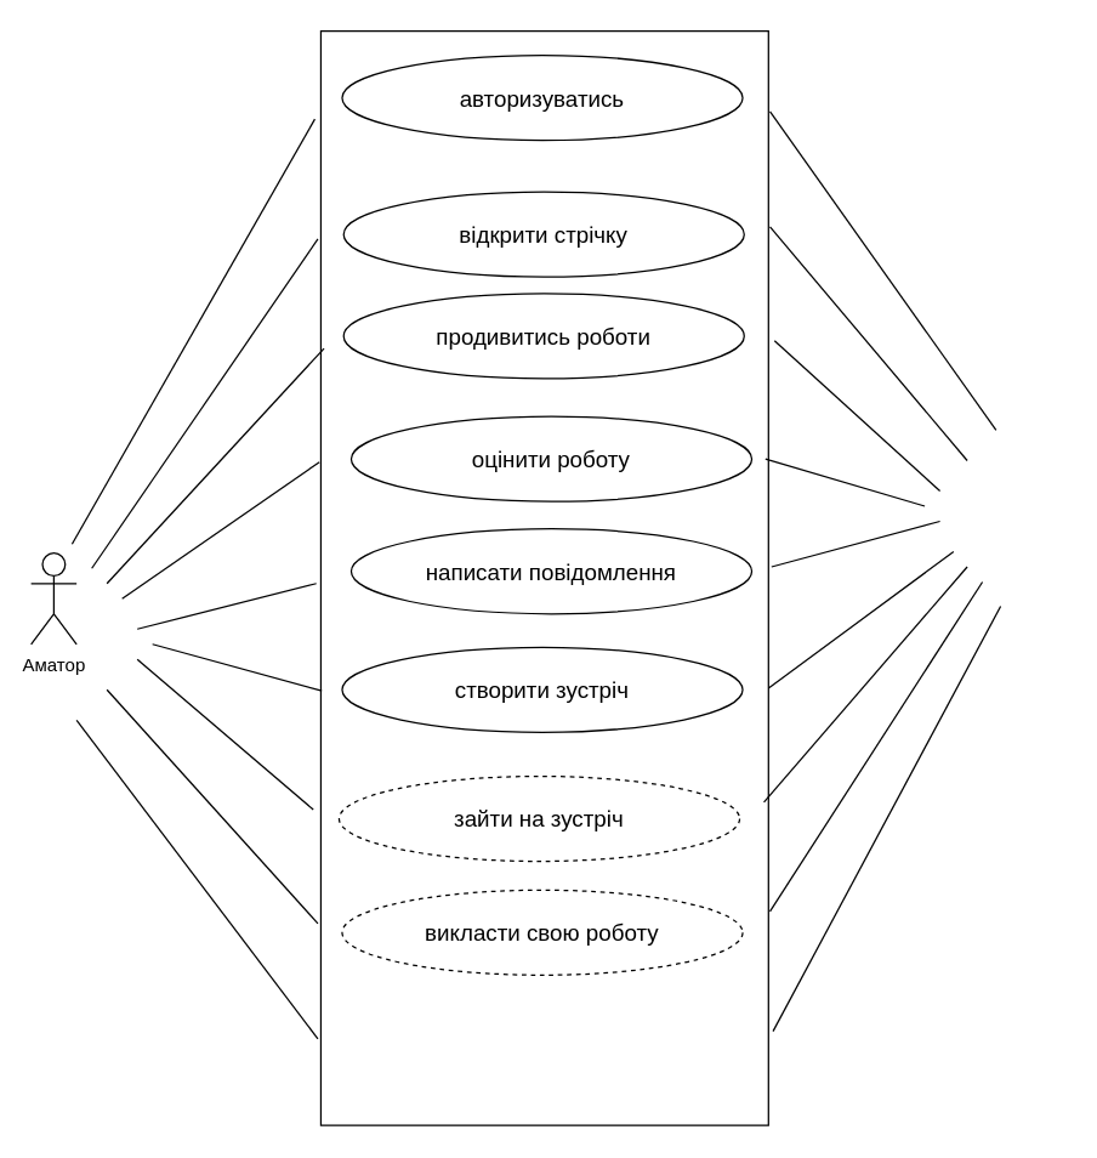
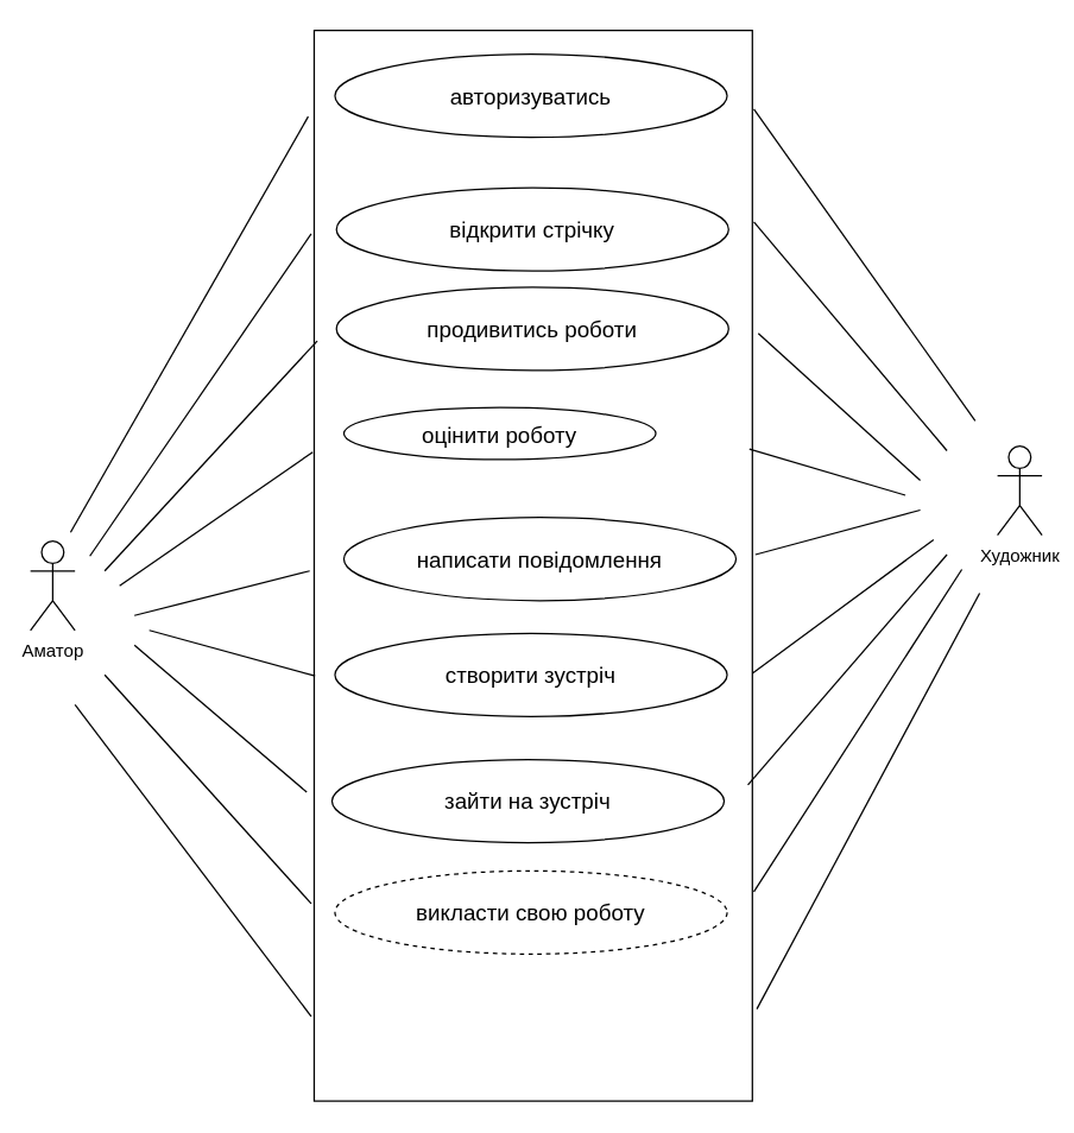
- <mxCell id="17" value="&lt;span style=&quot;font-size: 15px&quot;&gt;оцінити роботу&lt;/span&gt;" style="ellipse;whiteSpace=wrap;html=1;" vertex="1" parent="1"><mxGeometry x="231" y="274" width="264" height="56" as="geometry" /></mxCell>
+ <mxCell id="17" value="&lt;span style=&quot;font-size: 15px&quot;&gt;оцінити роботу&lt;/span&gt;" style="ellipse;whiteSpace=wrap;html=1;" vertex="1" parent="1"><mxGeometry x="231" y="274" width="210" height="35" as="geometry" /></mxCell>
+ <mxCell id="4" value="Художник&lt;br&gt;" style="shape=umlActor;verticalLabelPosition=bottom;verticalAlign=top;html=1;outlineConnect=0;" parent="1" vertex="1"><mxGeometry x="671" y="300" width="30" height="60" as="geometry" /></mxCell>
- <mxCell id="20" value="&lt;span style=&quot;font-size: 15px&quot;&gt;зайти на зустріч&lt;/span&gt;" style="ellipse;whiteSpace=wrap;html=1;dashed=1;" vertex="1" parent="1"><mxGeometry x="223" y="511" width="264" height="56" as="geometry" /></mxCell>
+ <mxCell id="20" value="&lt;span style=&quot;font-size: 15px&quot;&gt;зайти на зустріч&lt;/span&gt;" style="ellipse;whiteSpace=wrap;html=1;" vertex="1" parent="1"><mxGeometry x="223" y="511" width="264" height="56" as="geometry" /></mxCell>
